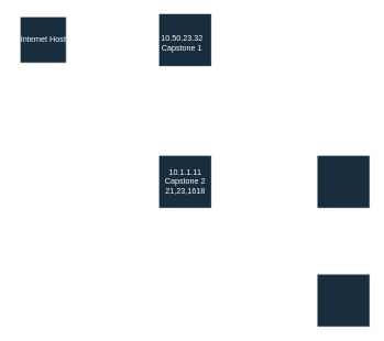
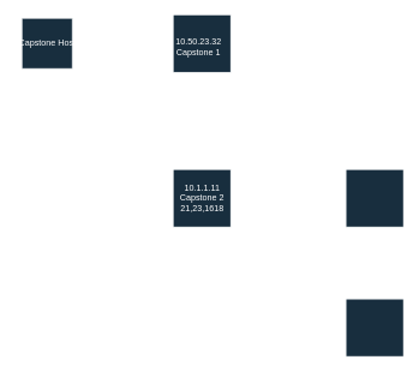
- <mxCell id="7" value="Internet Host" style="text;html=1;align=center;verticalAlign=middle;resizable=0;points=[];autosize=1;strokeColor=none;fillColor=none;fontColor=#FFFFFF;" vertex="1" parent="1"><mxGeometry x="20" y="45" width="90" height="30" as="geometry" /></mxCell>
+ <mxCell id="7" value="Capstone Host" style="text;html=1;align=center;verticalAlign=middle;resizable=0;points=[];autosize=1;strokeColor=none;fillColor=none;fontColor=#FFFFFF;" vertex="1" parent="1"><mxGeometry x="20" y="45" width="90" height="30" as="geometry" /></mxCell>
